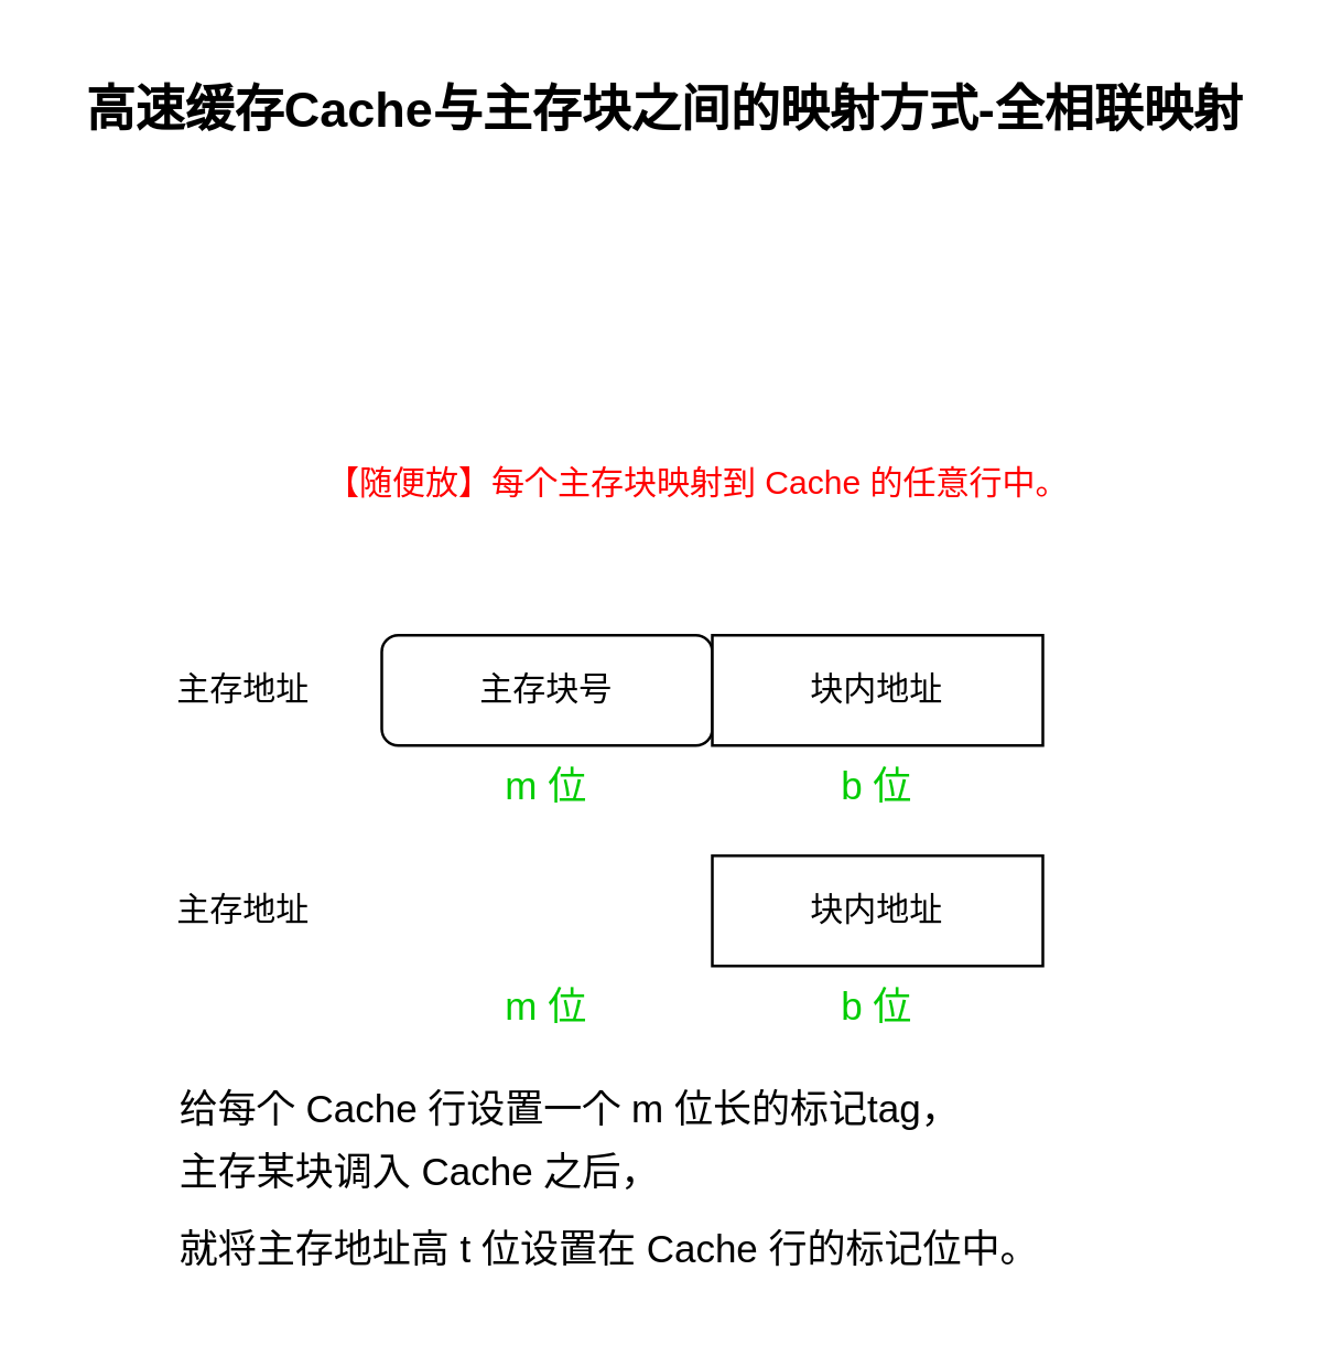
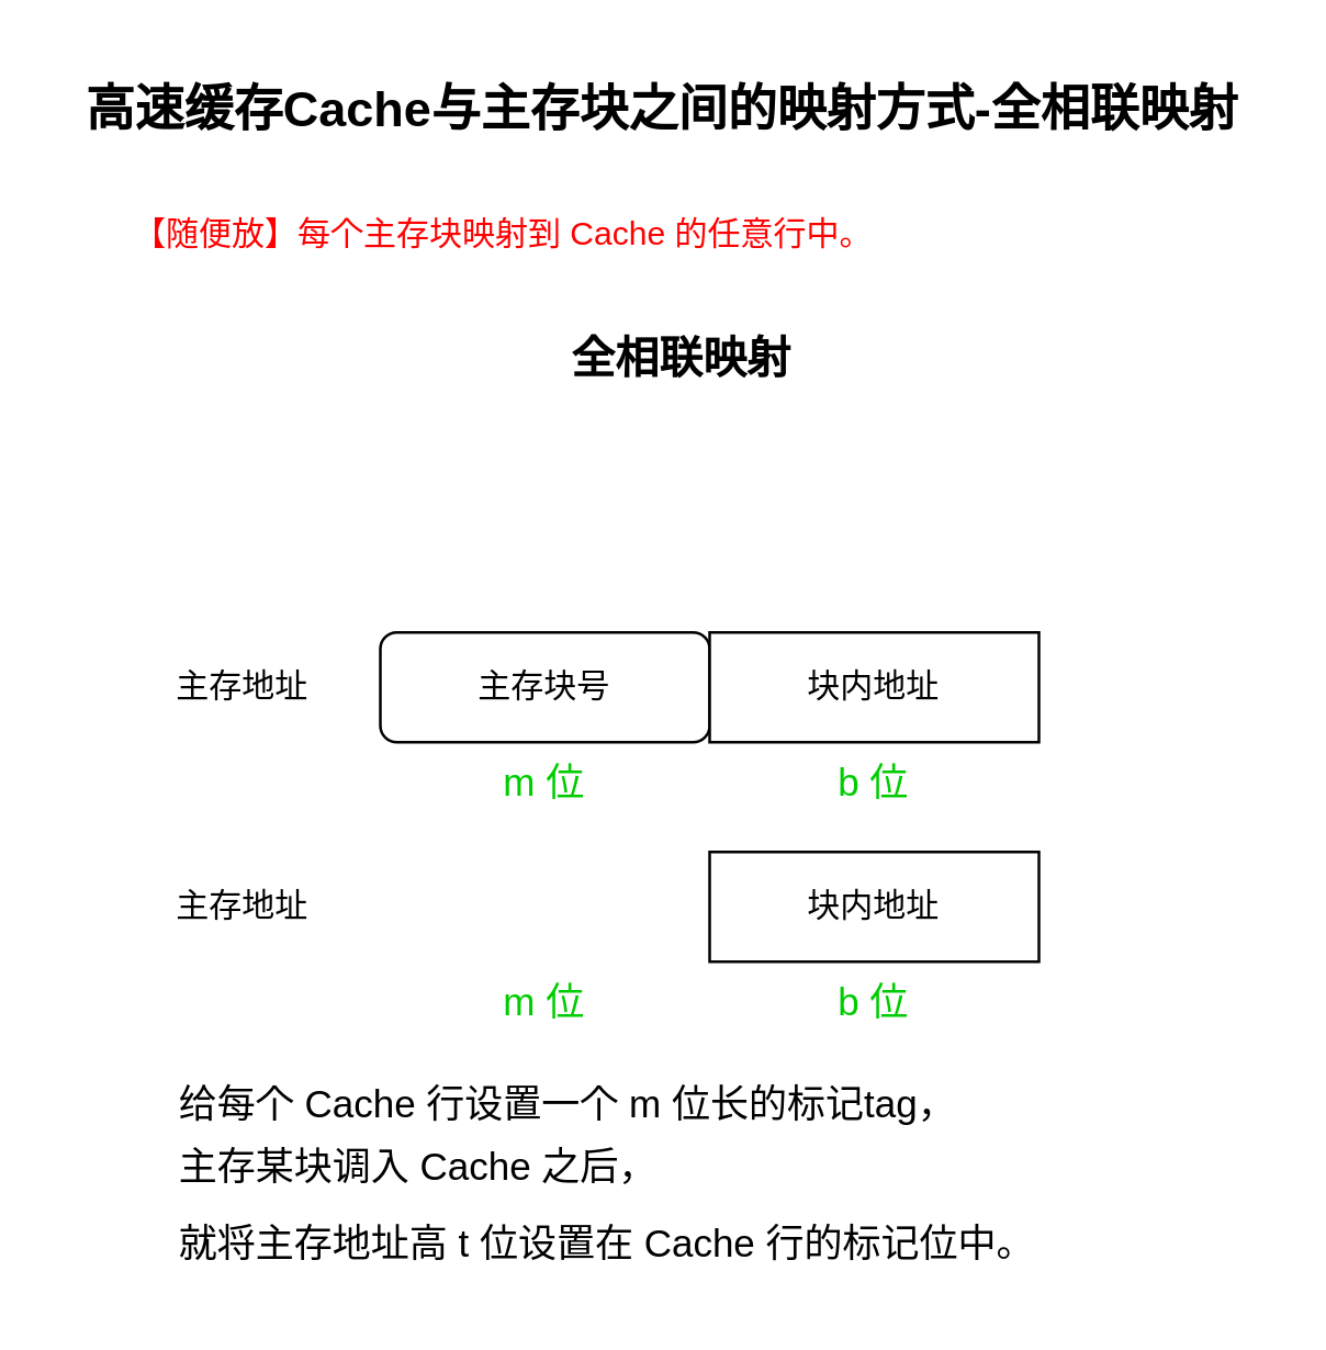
+ <mxCell id="3" value="全相联映射" style="text;html=1;align=center;verticalAlign=middle;whiteSpace=wrap;rounded=0;fontSize=16;fontStyle=1" parent="1" vertex="1"><mxGeometry x="188" y="110" width="120" height="40" as="geometry" /></mxCell>
- <mxCell id="4" value="&lt;p data-pm-slice=&quot;1 1 [&amp;quot;bulletList&amp;quot;,null,&amp;quot;listItem&amp;quot;,null]&quot; data-prosemirror-node-block=&quot;true&quot; data-prosemirror-node-name=&quot;paragraph&quot; data-prosemirror-content-type=&quot;node&quot;&gt;&lt;span data-prosemirror-mark-name=&quot;strong&quot; data-prosemirror-content-type=&quot;mark&quot;&gt;&lt;font style=&quot;color: rgb(255, 0, 0);&quot;&gt;【随便放】每个主存块映射到 Cache 的任意行中。&lt;/font&gt;&lt;/span&gt;&lt;/p&gt;" style="text;html=1;align=center;verticalAlign=middle;whiteSpace=wrap;rounded=0;" parent="1" vertex="1"><mxGeometry x="108" y="160" width="290" height="30" as="geometry" /></mxCell>
+ <mxCell id="4" value="&lt;p data-pm-slice=&quot;1 1 [&amp;quot;bulletList&amp;quot;,null,&amp;quot;listItem&amp;quot;,null]&quot; data-prosemirror-node-block=&quot;true&quot; data-prosemirror-node-name=&quot;paragraph&quot; data-prosemirror-content-type=&quot;node&quot;&gt;&lt;span data-prosemirror-mark-name=&quot;strong&quot; data-prosemirror-content-type=&quot;mark&quot;&gt;&lt;font style=&quot;color: rgb(255, 0, 0);&quot;&gt;【随便放】每个主存块映射到 Cache 的任意行中。&lt;/font&gt;&lt;/span&gt;&lt;/p&gt;" style="text;html=1;align=center;verticalAlign=middle;whiteSpace=wrap;rounded=0;" parent="1" vertex="1"><mxGeometry x="38" y="70" width="290" height="30" as="geometry" /></mxCell>
